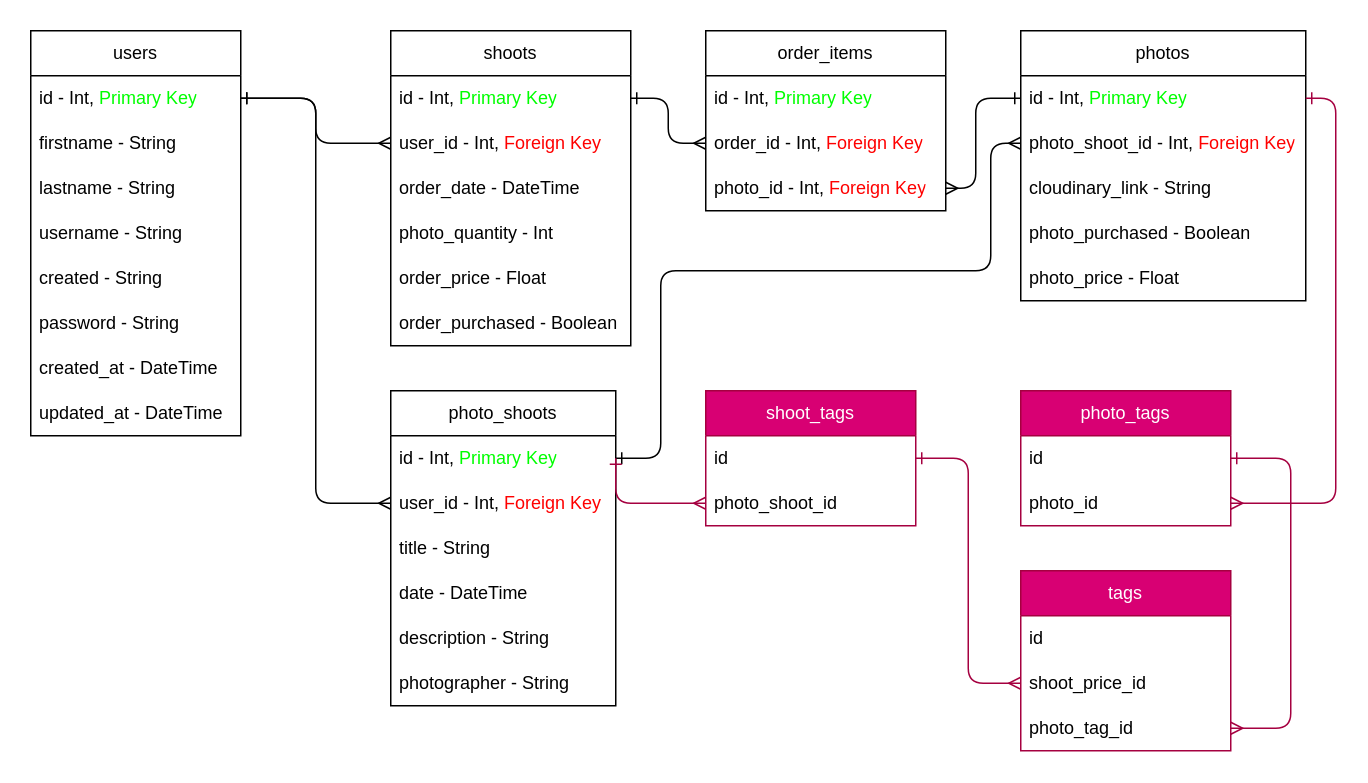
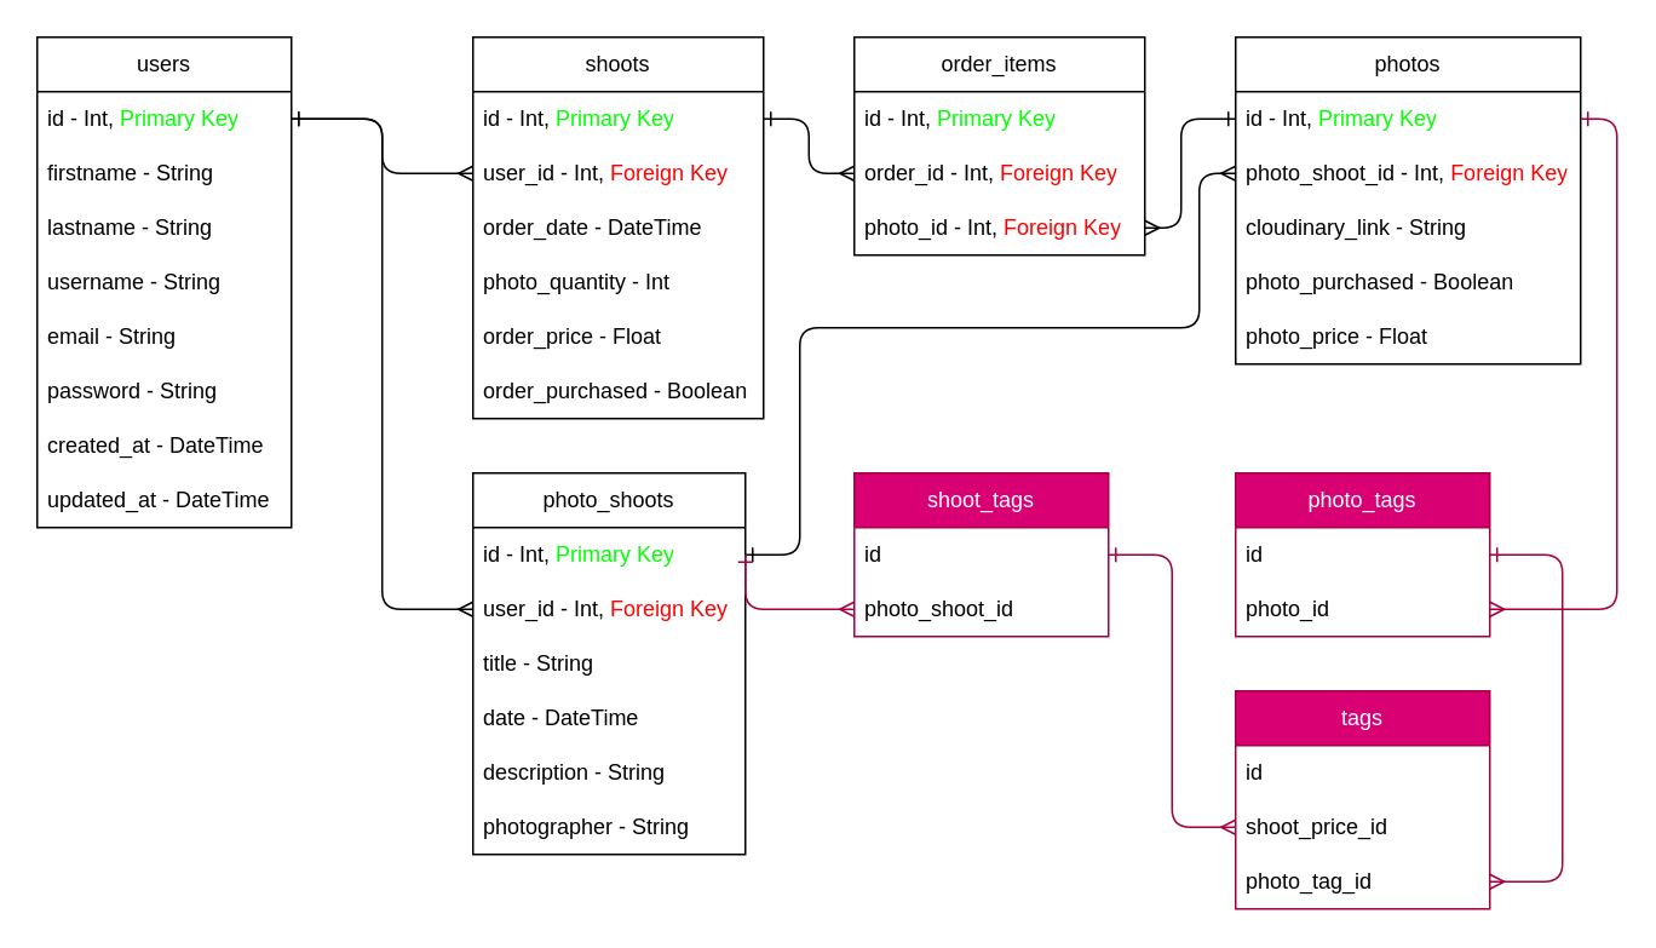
- <mxCell id="7" value="created&amp;nbsp;- String" style="text;strokeColor=none;fillColor=none;align=left;verticalAlign=middle;spacingLeft=4;spacingRight=4;overflow=hidden;points=[[0,0.5],[1,0.5]];portConstraint=eastwest;rotatable=0;whiteSpace=wrap;html=1;" parent="2" vertex="1"><mxGeometry y="150" width="140" height="30" as="geometry" /></mxCell>
+ <mxCell id="7" value="email&amp;nbsp;- String" style="text;strokeColor=none;fillColor=none;align=left;verticalAlign=middle;spacingLeft=4;spacingRight=4;overflow=hidden;points=[[0,0.5],[1,0.5]];portConstraint=eastwest;rotatable=0;whiteSpace=wrap;html=1;" parent="2" vertex="1"><mxGeometry y="150" width="140" height="30" as="geometry" /></mxCell>
